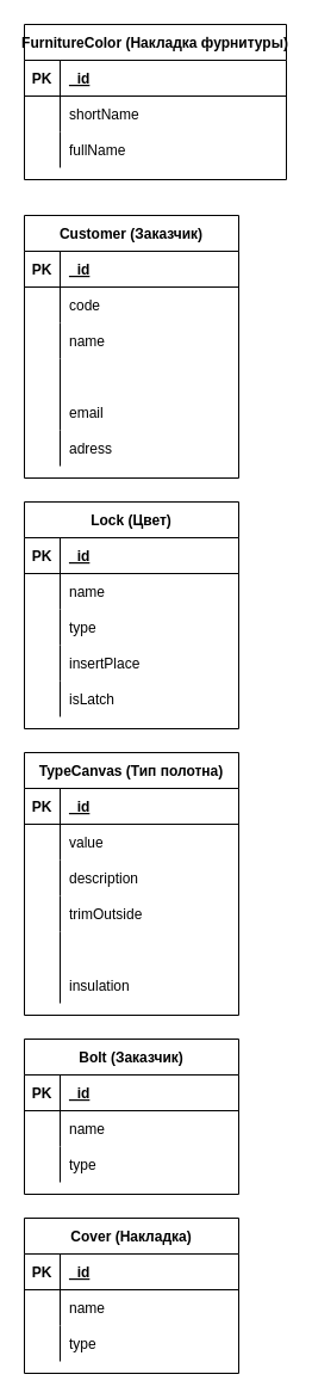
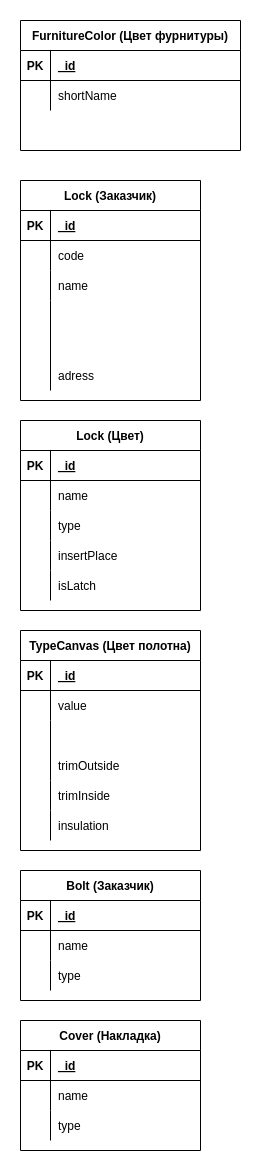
- <mxCell id="2" value="FurnitureColor (Накладка фурнитуры)" style="shape=table;startSize=30;container=1;collapsible=1;childLayout=tableLayout;fixedRows=1;rowLines=0;fontStyle=1;align=center;resizeLast=1;swimlaneFillColor=none;" parent="1" vertex="1"><mxGeometry x="20" y="20" width="220" height="130" as="geometry" /></mxCell>
+ <mxCell id="2" value="FurnitureColor (Цвет фурнитуры)" style="shape=table;startSize=30;container=1;collapsible=1;childLayout=tableLayout;fixedRows=1;rowLines=0;fontStyle=1;align=center;resizeLast=1;swimlaneFillColor=none;" parent="1" vertex="1"><mxGeometry x="20" y="20" width="220" height="130" as="geometry" /></mxCell>
- <mxCell id="11" value="fullName" style="shape=partialRectangle;connectable=0;fillColor=none;top=0;left=0;bottom=0;right=0;align=left;spacingLeft=6;overflow=hidden;" parent="9" vertex="1"><mxGeometry x="30" width="190" height="30" as="geometry" /></mxCell>
- <mxCell id="12" value="Customer (Заказчик)" style="shape=table;startSize=30;container=1;collapsible=1;childLayout=tableLayout;fixedRows=1;rowLines=0;fontStyle=1;align=center;resizeLast=1;" parent="1" vertex="1"><mxGeometry x="20" y="180" width="180" height="220" as="geometry" /></mxCell>
+ <mxCell id="12" value="Lock (Заказчик)" style="shape=table;startSize=30;container=1;collapsible=1;childLayout=tableLayout;fixedRows=1;rowLines=0;fontStyle=1;align=center;resizeLast=1;" parent="1" vertex="1"><mxGeometry x="20" y="180" width="180" height="220" as="geometry" /></mxCell>
- <mxCell id="26" value="email" style="shape=partialRectangle;connectable=0;fillColor=none;top=0;left=0;bottom=0;right=0;align=left;spacingLeft=6;overflow=hidden;" parent="24" vertex="1"><mxGeometry x="30" width="150" height="30" as="geometry" /></mxCell>
- <mxCell id="46" value="TypeCanvas (Тип полотна)" style="shape=table;startSize=30;container=1;collapsible=1;childLayout=tableLayout;fixedRows=1;rowLines=0;fontStyle=1;align=center;resizeLast=1;" parent="1" vertex="1"><mxGeometry x="20" y="630" width="180" height="220" as="geometry" /></mxCell>
+ <mxCell id="46" value="TypeCanvas (Цвет полотна)" style="shape=table;startSize=30;container=1;collapsible=1;childLayout=tableLayout;fixedRows=1;rowLines=0;fontStyle=1;align=center;resizeLast=1;" parent="1" vertex="1"><mxGeometry x="20" y="630" width="180" height="220" as="geometry" /></mxCell>
- <mxCell id="55" value="description" style="shape=partialRectangle;connectable=0;fillColor=none;top=0;left=0;bottom=0;right=0;align=left;spacingLeft=6;overflow=hidden;" parent="53" vertex="1"><mxGeometry x="30" width="150" height="30" as="geometry" /></mxCell>
+ <mxCell id="61" value="trimInside" style="shape=partialRectangle;connectable=0;fillColor=none;top=0;left=0;bottom=0;right=0;align=left;spacingLeft=6;overflow=hidden;" parent="59" vertex="1"><mxGeometry x="30" width="150" height="30" as="geometry" /></mxCell>
